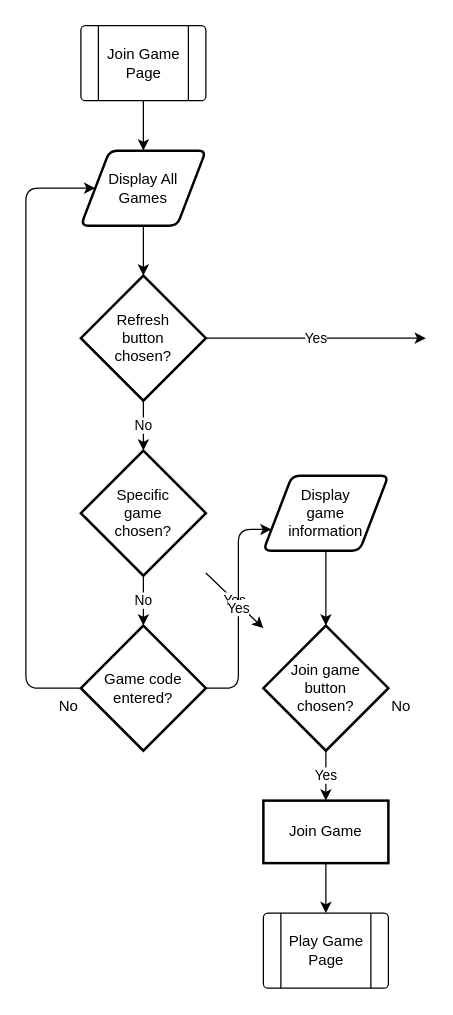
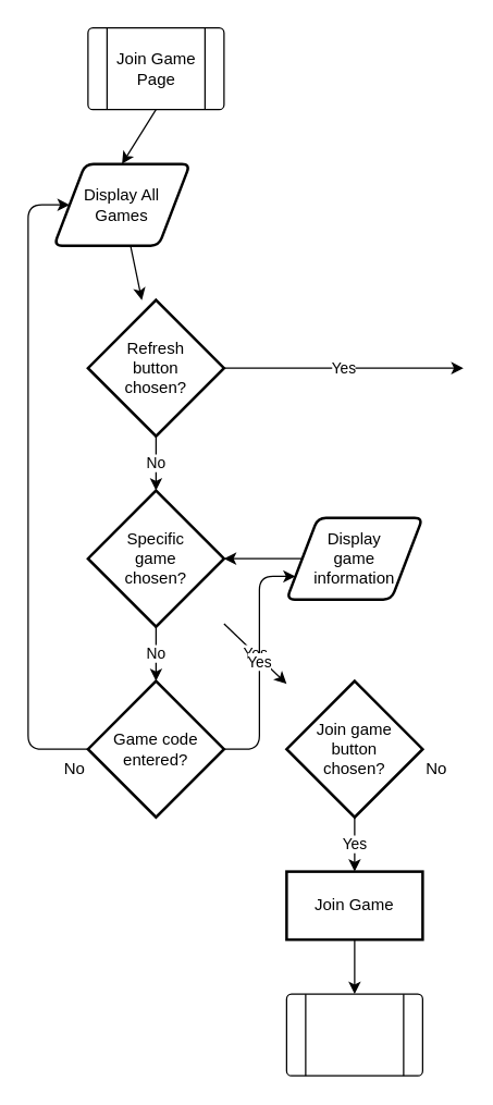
- <mxCell id="6" value="Display All&lt;br&gt;Games" style="shape=parallelogram;html=1;strokeWidth=2;perimeter=parallelogramPerimeter;whiteSpace=wrap;rounded=1;arcSize=12;size=0.23;" parent="1" vertex="1"><mxGeometry x="64" y="120" width="100" height="60" as="geometry" /></mxCell>
+ <mxCell id="6" value="Display All&lt;br&gt;Games" style="shape=parallelogram;html=1;strokeWidth=2;perimeter=parallelogramPerimeter;whiteSpace=wrap;rounded=1;arcSize=12;size=0.23;" parent="1" vertex="1"><mxGeometry x="39" y="120" width="100" height="60" as="geometry" /></mxCell>
- <mxCell id="13" style="edgeStyle=none;html=1;" parent="1" source="14" target="16" edge="1"><mxGeometry relative="1" as="geometry" /></mxCell>
+ <mxCell id="13" style="edgeStyle=none;html=1;" parent="1" source="14" target="12" edge="1"><mxGeometry relative="1" as="geometry" /></mxCell>
- <mxCell id="20" value="Play Game&lt;br&gt;Page" style="text;html=1;align=center;verticalAlign=middle;resizable=0;points=[];autosize=1;strokeColor=none;fillColor=none;" parent="1" vertex="1"><mxGeometry x="220" y="740" width="80" height="40" as="geometry" /></mxCell>
